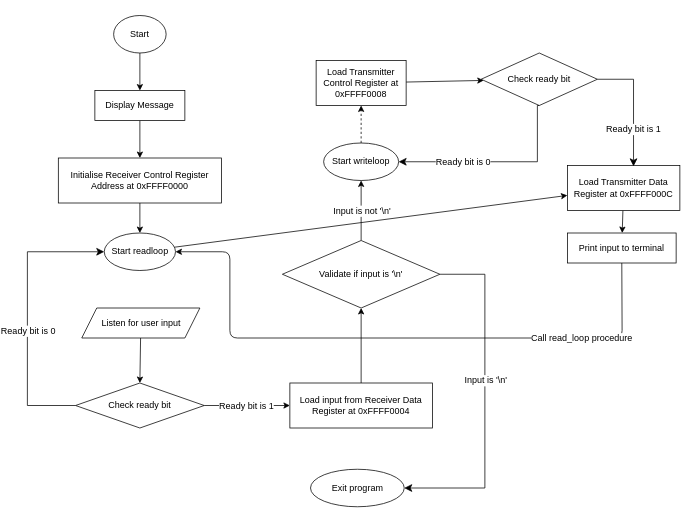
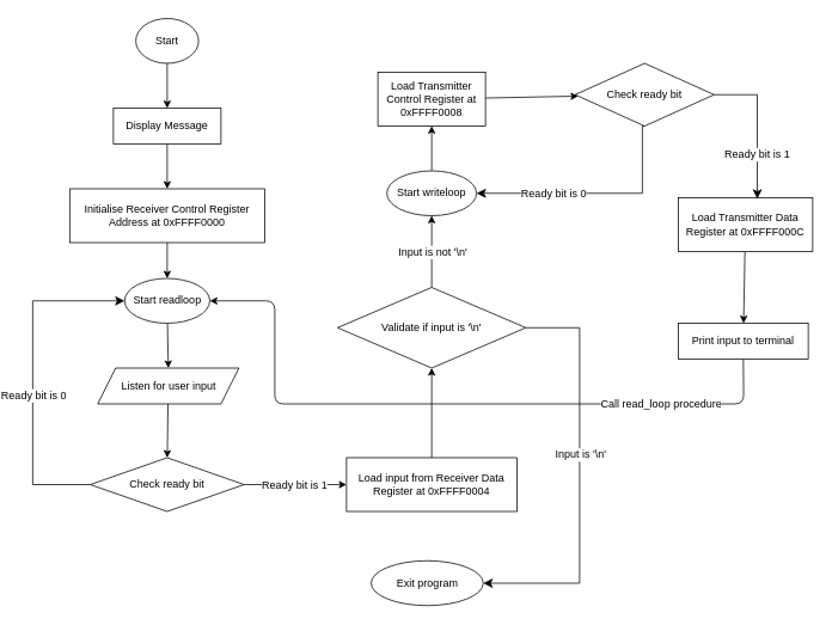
- <mxCell id="25" value="" style="edgeStyle=none;html=1;fontSize=12;dashed=1;" edge="1" parent="1" source="26" target="28"><mxGeometry relative="1" as="geometry" /></mxCell>
+ <mxCell id="25" value="" style="edgeStyle=none;html=1;fontSize=12;" edge="1" parent="1" source="26" target="28"><mxGeometry relative="1" as="geometry" /></mxCell>
- <mxCell id="8" style="edgeStyle=none;html=1;" edge="1" parent="1" source="9" target="33"><mxGeometry relative="1" as="geometry"><mxPoint x="180" y="400" as="targetPoint" /></mxGeometry></mxCell>
+ <mxCell id="8" style="edgeStyle=none;html=1;entryX=0.5;entryY=0;entryDx=0;entryDy=0;" edge="1" parent="1" source="9" target="13"><mxGeometry relative="1" as="geometry"><mxPoint x="180" y="400" as="targetPoint" /></mxGeometry></mxCell>
- <mxCell id="38" value="Print input to terminal" style="whiteSpace=wrap;html=1;" vertex="1" parent="1"><mxGeometry x="750" y="310" width="145" height="40" as="geometry" /></mxCell>
+ <mxCell id="38" value="Print input to terminal" style="whiteSpace=wrap;html=1;" vertex="1" parent="1"><mxGeometry x="750" y="360" width="145" height="40" as="geometry" /></mxCell>
